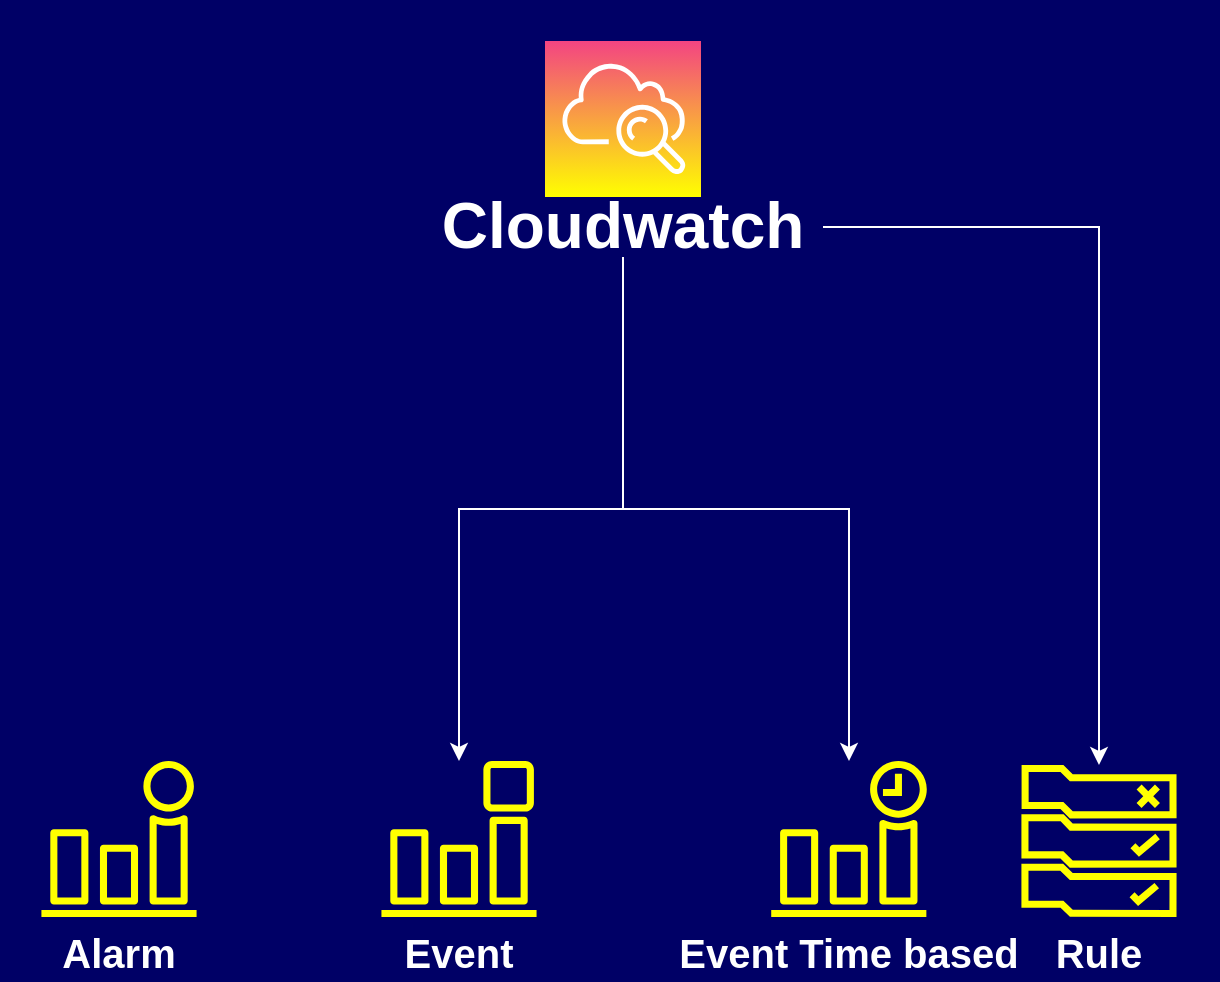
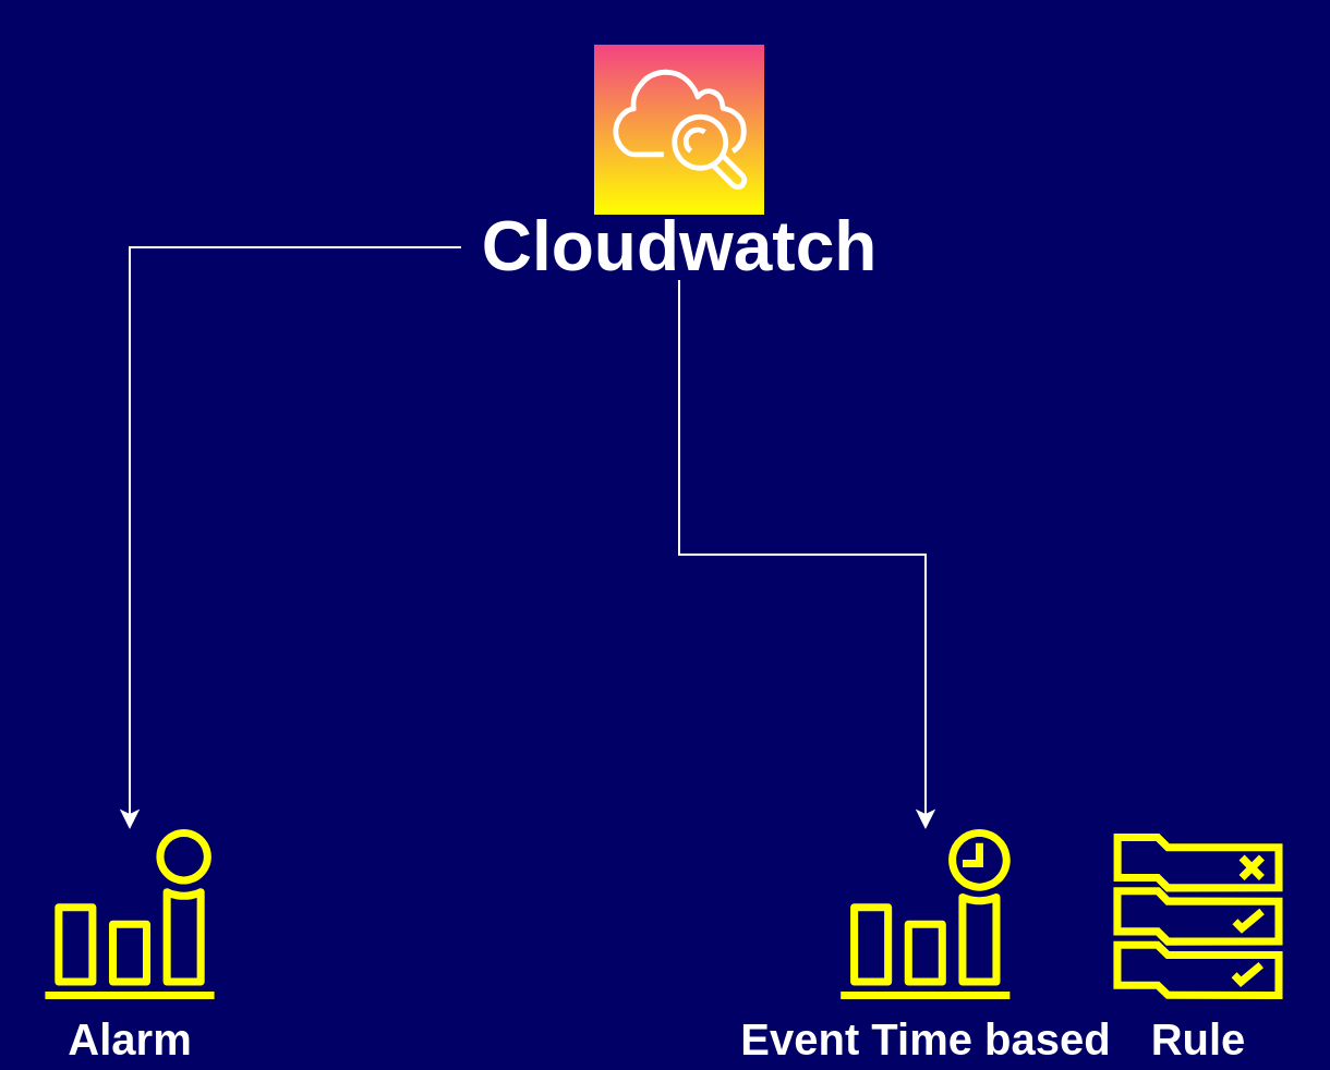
+ <mxCell id="3" style="edgeStyle=orthogonalEdgeStyle;rounded=0;orthogonalLoop=1;jettySize=auto;html=1;strokeColor=#FFFFFF;" edge="1" parent="1" source="7" target="8"><mxGeometry relative="1" as="geometry" /></mxCell>
- <mxCell id="6" style="edgeStyle=orthogonalEdgeStyle;rounded=0;orthogonalLoop=1;jettySize=auto;html=1;strokeColor=#FFFFFF;" edge="1" parent="1" source="7" target="11"><mxGeometry relative="1" as="geometry" /></mxCell>
- <mxCell id="4" style="edgeStyle=orthogonalEdgeStyle;rounded=0;orthogonalLoop=1;jettySize=auto;html=1;strokeColor=#FFFFFF;" edge="1" parent="1" source="7" target="9"><mxGeometry relative="1" as="geometry" /></mxCell>
- <mxCell id="9" value="&lt;font style=&quot;font-size: 20px&quot; color=&quot;#ffffff&quot;&gt;&lt;b&gt;Event&lt;/b&gt;&lt;/font&gt;" style="outlineConnect=0;fontColor=#232F3E;gradientColor=none;strokeColor=none;dashed=0;verticalLabelPosition=bottom;verticalAlign=top;align=center;html=1;fontSize=12;fontStyle=0;aspect=fixed;pointerEvents=1;shape=mxgraph.aws4.event_event_based;fillColor=#FFFF00;" vertex="1" parent="1"><mxGeometry x="190" y="380" width="78" height="78" as="geometry" /></mxCell>
